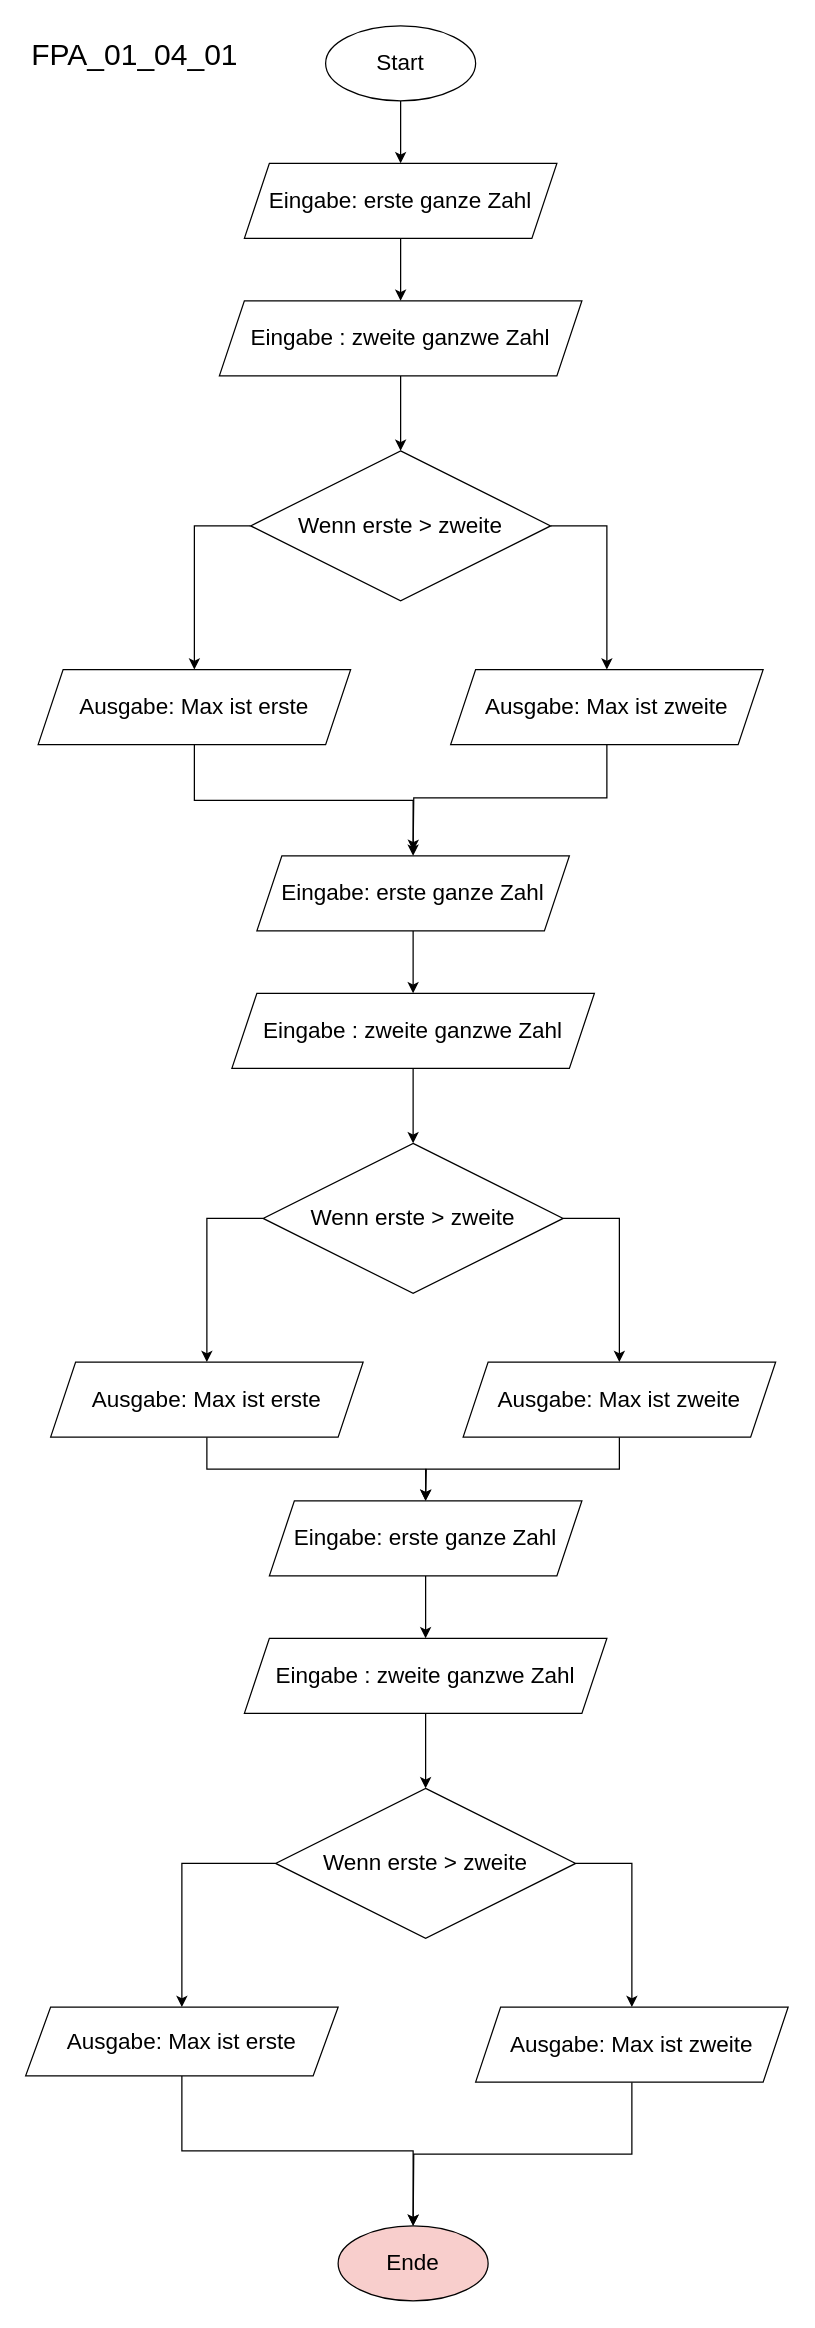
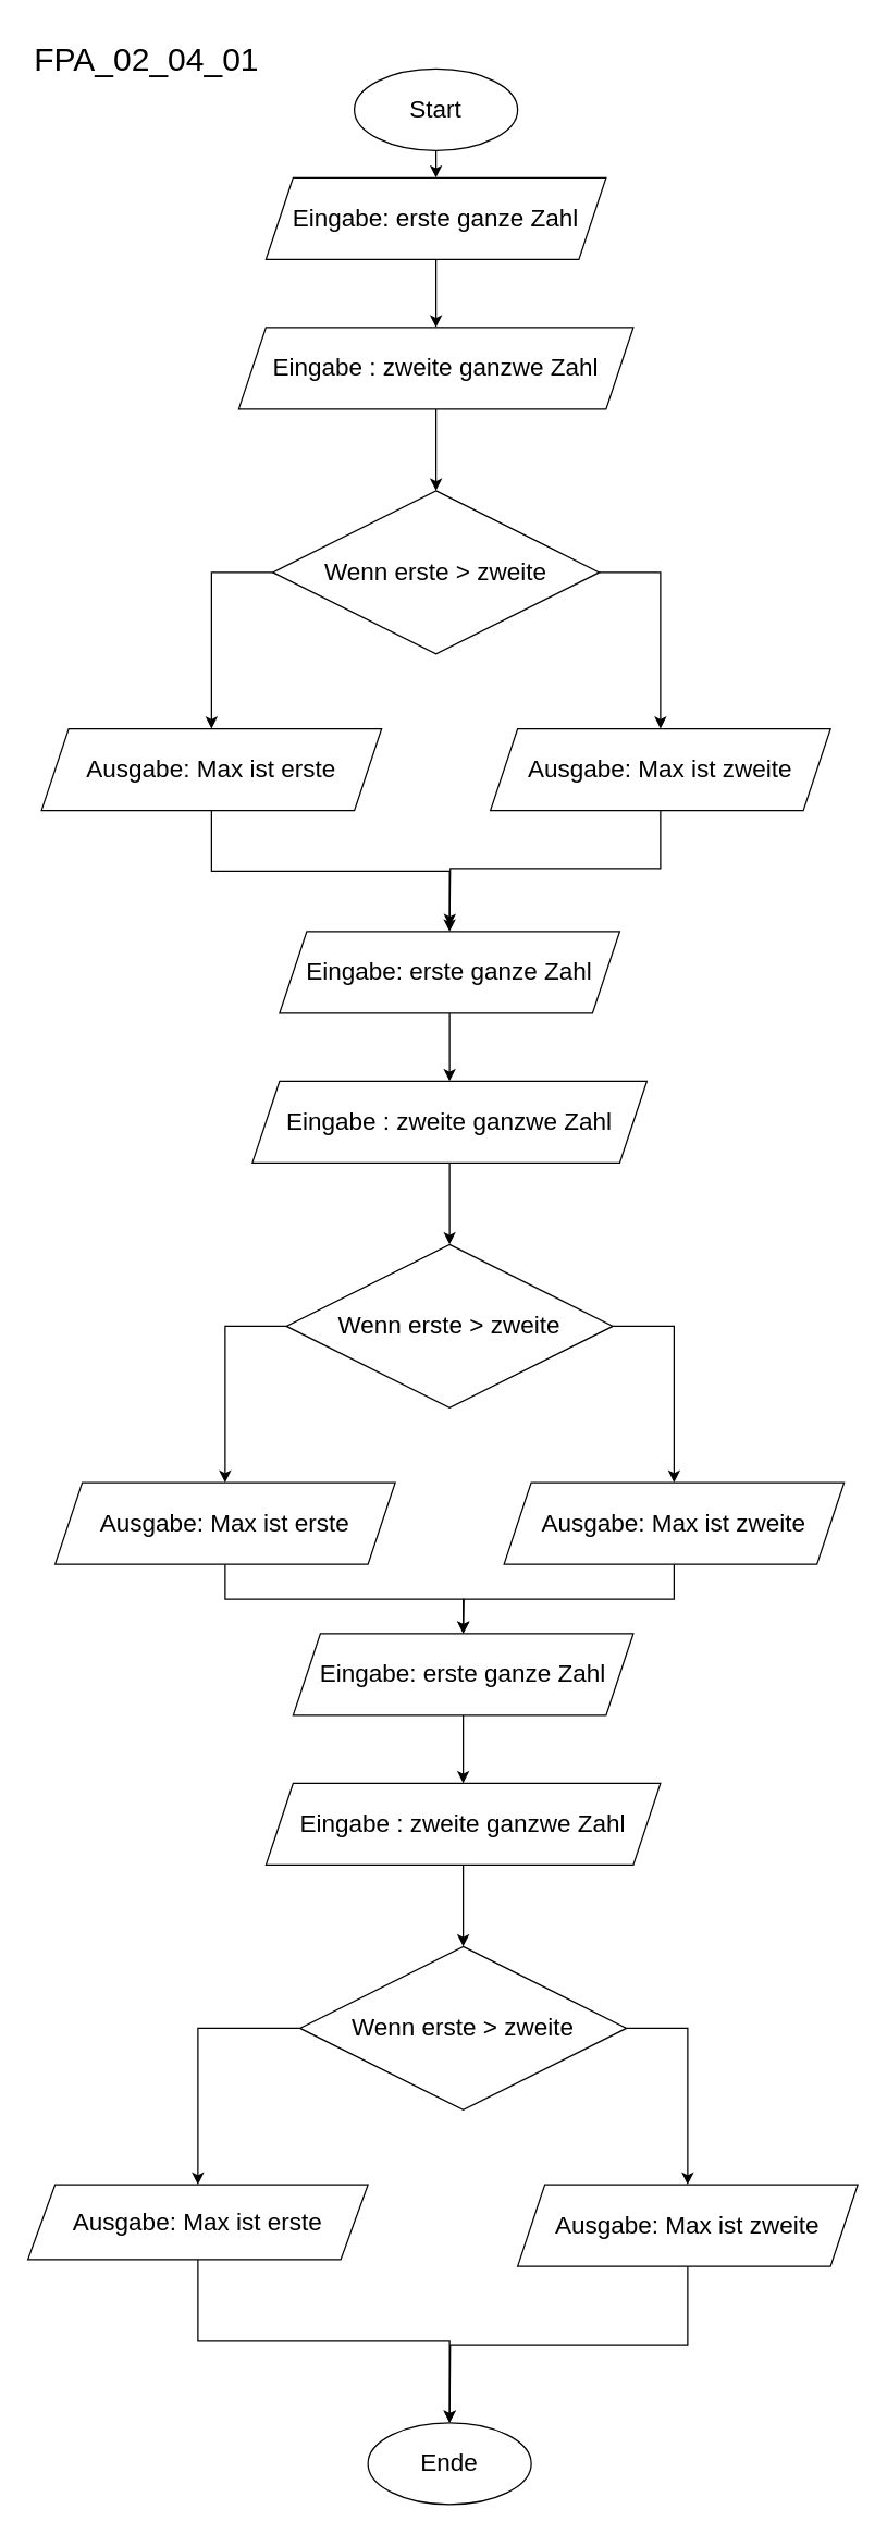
- <mxCell id="38" value="&lt;div&gt;&lt;font style=&quot;font-size: 24px;&quot;&gt;FPA_01_04_01&lt;/font&gt;&lt;/div&gt;&lt;div&gt;&lt;font size=&quot;3&quot;&gt;&lt;br&gt;&lt;/font&gt;&lt;/div&gt;" style="text;html=1;strokeColor=none;fillColor=none;spacing=5;spacingTop=-20;whiteSpace=wrap;overflow=hidden;rounded=0;fontSize=18;" vertex="1" parent="1"><mxGeometry x="20" y="40" width="190" height="120" as="geometry" /></mxCell>
+ <mxCell id="38" value="&lt;div&gt;&lt;font style=&quot;font-size: 24px;&quot;&gt;FPA_02_04_01&lt;/font&gt;&lt;/div&gt;&lt;div&gt;&lt;font size=&quot;3&quot;&gt;&lt;br&gt;&lt;/font&gt;&lt;/div&gt;" style="text;html=1;strokeColor=none;fillColor=none;spacing=5;spacingTop=-20;whiteSpace=wrap;overflow=hidden;rounded=0;fontSize=18;" vertex="1" parent="1"><mxGeometry x="20" y="40" width="190" height="120" as="geometry" /></mxCell>
- <mxCell id="3" value="&lt;font style=&quot;font-size: 18px;&quot;&gt;Start&lt;/font&gt;" style="ellipse;whiteSpace=wrap;html=1;" vertex="1" parent="1"><mxGeometry x="260" y="20" width="120" height="60" as="geometry" /></mxCell>
+ <mxCell id="3" value="&lt;font style=&quot;font-size: 18px;&quot;&gt;Start&lt;/font&gt;" style="ellipse;whiteSpace=wrap;html=1;" vertex="1" parent="1"><mxGeometry x="260" y="50" width="120" height="60" as="geometry" /></mxCell>
- <mxCell id="4" value="&lt;font style=&quot;font-size: 18px;&quot;&gt;Ende&lt;/font&gt;" style="ellipse;whiteSpace=wrap;html=1;fillColor=#f8cecc;" vertex="1" parent="1"><mxGeometry x="270" y="1780" width="120" height="60" as="geometry" /></mxCell>
+ <mxCell id="4" value="&lt;font style=&quot;font-size: 18px;&quot;&gt;Ende&lt;/font&gt;" style="ellipse;whiteSpace=wrap;html=1;" vertex="1" parent="1"><mxGeometry x="270" y="1780" width="120" height="60" as="geometry" /></mxCell>
